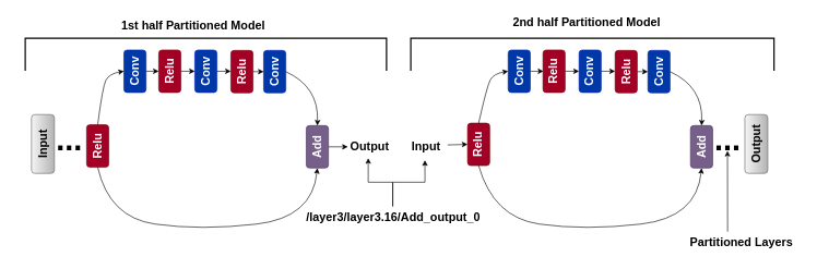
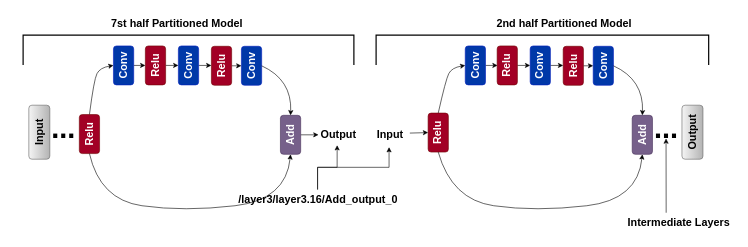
- <mxCell id="23" value="&lt;font style=&quot;font-size: 18px;&quot;&gt;2nd half Partitioned Model&lt;/font&gt;" style="text;html=1;align=center;verticalAlign=middle;resizable=0;points=[];autosize=1;strokeColor=none;fillColor=none;fontSize=14;fontStyle=1" parent="1" vertex="1"><mxGeometry x="772.87" y="15.63" width="243" height="34" as="geometry" /></mxCell>
+ <mxCell id="23" value="&lt;font style=&quot;font-size: 18px;&quot;&gt;2nd half Partitioned Model&lt;/font&gt;" style="text;html=1;align=center;verticalAlign=middle;resizable=0;points=[];autosize=1;strokeColor=none;fillColor=none;fontSize=14;fontStyle=1" parent="1" vertex="1"><mxGeometry x="817.87" y="20.63" width="243" height="34" as="geometry" /></mxCell>
- <mxCell id="8" value="&lt;font style=&quot;font-size: 18px;&quot;&gt;1st half Partitioned Model&lt;/font&gt;" style="text;html=1;align=center;verticalAlign=middle;resizable=0;points=[];autosize=1;strokeColor=none;fillColor=none;fontSize=14;fontStyle=1" parent="1" vertex="1"><mxGeometry x="175" y="20.63" width="237" height="34" as="geometry" /></mxCell>
+ <mxCell id="8" value="&lt;font style=&quot;font-size: 18px;&quot;&gt;7st half Partitioned Model&lt;/font&gt;" style="text;html=1;align=center;verticalAlign=middle;resizable=0;points=[];autosize=1;strokeColor=none;fillColor=none;fontSize=14;fontStyle=1" parent="1" vertex="1"><mxGeometry x="175" y="20.63" width="237" height="34" as="geometry" /></mxCell>
- <mxCell id="7" value="&lt;font style=&quot;font-size: 18px;&quot;&gt;/layer3/layer3.16/Add_output_0&lt;/font&gt;" style="text;html=1;align=center;verticalAlign=middle;resizable=0;points=[];autosize=1;strokeColor=none;fillColor=none;fontSize=14;fontStyle=1" parent="1" vertex="1"><mxGeometry x="457" y="315" width="283" height="34" as="geometry" /></mxCell>
+ <mxCell id="7" value="&lt;font style=&quot;font-size: 18px;&quot;&gt;/layer3/layer3.16/Add_output_0&lt;/font&gt;" style="text;html=1;align=center;verticalAlign=middle;resizable=0;points=[];autosize=1;strokeColor=none;fillColor=none;fontSize=14;fontStyle=1" parent="1" vertex="1"><mxGeometry x="387" y="315" width="283" height="34" as="geometry" /></mxCell>
- <mxCell id="41" value="&lt;span style=&quot;font-size: 18px;&quot;&gt;Partitioned Layers&lt;/span&gt;" style="text;html=1;align=center;verticalAlign=middle;resizable=0;points=[];autosize=1;strokeColor=none;fillColor=none;fontSize=14;fontStyle=1" parent="1" vertex="1"><mxGeometry x="1036" y="354.37" width="188" height="34" as="geometry" /></mxCell>
+ <mxCell id="41" value="&lt;span style=&quot;font-size: 18px;&quot;&gt;Intermediate Layers&lt;/span&gt;" style="text;html=1;align=center;verticalAlign=middle;resizable=0;points=[];autosize=1;strokeColor=none;fillColor=none;fontSize=14;fontStyle=1" parent="1" vertex="1"><mxGeometry x="1036" y="354.37" width="188" height="34" as="geometry" /></mxCell>
